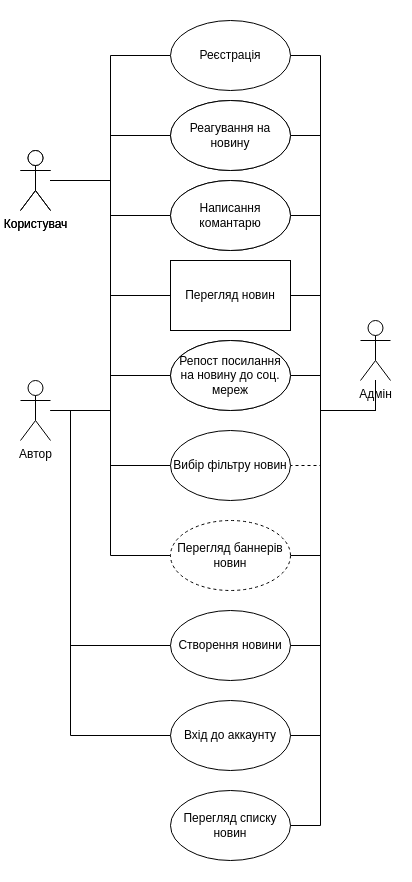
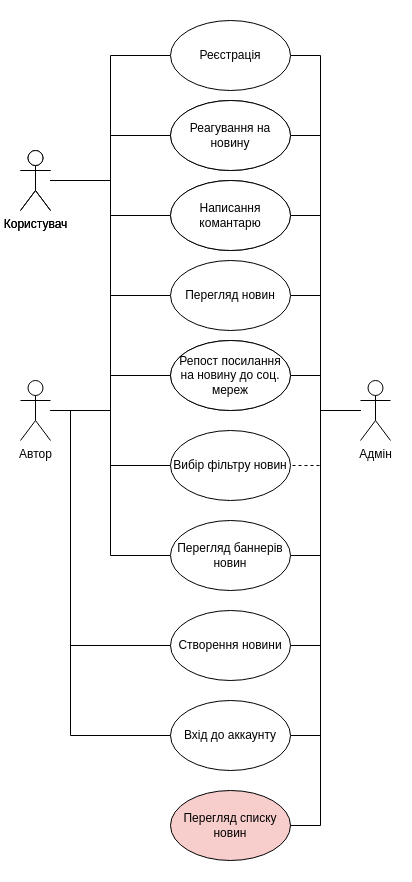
- <mxCell id="32" value="Перегляд новин" style="whiteSpace=wrap;html=1;rounded=0;" parent="1" vertex="1"><mxGeometry x="170" y="260" width="120" height="70" as="geometry" /></mxCell>
+ <mxCell id="32" value="Перегляд новин" style="ellipse;whiteSpace=wrap;html=1;" parent="1" vertex="1"><mxGeometry x="170" y="260" width="120" height="70" as="geometry" /></mxCell>
- <mxCell id="30" value="Адмін" style="shape=umlActor;verticalLabelPosition=bottom;verticalAlign=top;html=1;outlineConnect=0;" parent="1" vertex="1"><mxGeometry x="360" y="320" width="30" height="60" as="geometry" /></mxCell>
+ <mxCell id="30" value="Адмін" style="shape=umlActor;verticalLabelPosition=bottom;verticalAlign=top;html=1;outlineConnect=0;" parent="1" vertex="1"><mxGeometry x="360" y="380" width="30" height="60" as="geometry" /></mxCell>
- <mxCell id="31" value="Перегляд баннерів новин" style="ellipse;whiteSpace=wrap;html=1;dashed=1;" parent="1" vertex="1"><mxGeometry x="170" y="520" width="120" height="70" as="geometry" /></mxCell>
+ <mxCell id="31" value="Перегляд баннерів новин" style="ellipse;whiteSpace=wrap;html=1;" parent="1" vertex="1"><mxGeometry x="170" y="520" width="120" height="70" as="geometry" /></mxCell>
- <mxCell id="33" value="Перегляд списку новин" style="ellipse;whiteSpace=wrap;html=1;" parent="1" vertex="1"><mxGeometry x="170" y="790" width="120" height="70" as="geometry" /></mxCell>
+ <mxCell id="33" value="Перегляд списку новин" style="ellipse;whiteSpace=wrap;html=1;fillColor=#f8cecc;" parent="1" vertex="1"><mxGeometry x="170" y="790" width="120" height="70" as="geometry" /></mxCell>
